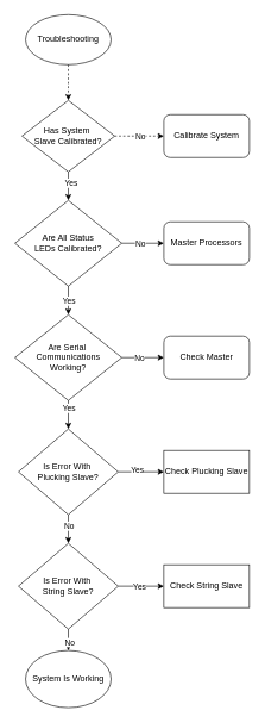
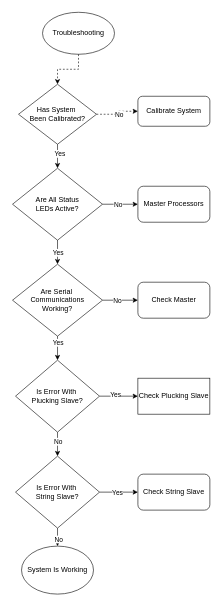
- <mxCell id="4" value="Troubleshooting" style="ellipse;whiteSpace=wrap;html=1;" parent="1" vertex="1"><mxGeometry x="35" y="20" width="120" height="70" as="geometry" /></mxCell>
+ <mxCell id="4" value="Troubleshooting" style="ellipse;whiteSpace=wrap;html=1;" parent="1" vertex="1"><mxGeometry x="70" y="20" width="120" height="70" as="geometry" /></mxCell>
- <mxCell id="32" value="Has System&amp;nbsp;&lt;div&gt;Slave Calibrated?&lt;/div&gt;" style="rhombus;whiteSpace=wrap;html=1;" parent="1" vertex="1"><mxGeometry x="30" y="140" width="130" height="100" as="geometry" /></mxCell>
+ <mxCell id="32" value="Has System&amp;nbsp;&lt;div&gt;Been Calibrated?&lt;/div&gt;" style="rhombus;whiteSpace=wrap;html=1;" parent="1" vertex="1"><mxGeometry x="30" y="140" width="130" height="100" as="geometry" /></mxCell>
- <mxCell id="33" value="Calibrate System" style="rounded=1;whiteSpace=wrap;html=1;" parent="1" vertex="1"><mxGeometry x="229" y="160" width="120" height="60" as="geometry" /></mxCell>
+ <mxCell id="33" value="Calibrate System" style="rounded=1;whiteSpace=wrap;html=1;" parent="1" vertex="1"><mxGeometry x="229" y="160" width="120" height="50" as="geometry" /></mxCell>
- <mxCell id="7" value="Are All Status&lt;div&gt;LEDs Calibrated?&lt;/div&gt;" style="rhombus;whiteSpace=wrap;html=1;" parent="1" vertex="1"><mxGeometry x="20" y="280" width="150" height="120" as="geometry" /></mxCell>
+ <mxCell id="7" value="Are All Status&lt;div&gt;LEDs Active?&lt;/div&gt;" style="rhombus;whiteSpace=wrap;html=1;" parent="1" vertex="1"><mxGeometry x="20" y="280" width="150" height="120" as="geometry" /></mxCell>
- <mxCell id="28" value="Check String Slave" style="whiteSpace=wrap;html=1;rounded=0;" parent="1" vertex="1"><mxGeometry x="229" y="790" width="120" height="60" as="geometry" /></mxCell>
+ <mxCell id="28" value="Check String Slave" style="rounded=1;whiteSpace=wrap;html=1;" parent="1" vertex="1"><mxGeometry x="229" y="790" width="120" height="60" as="geometry" /></mxCell>
